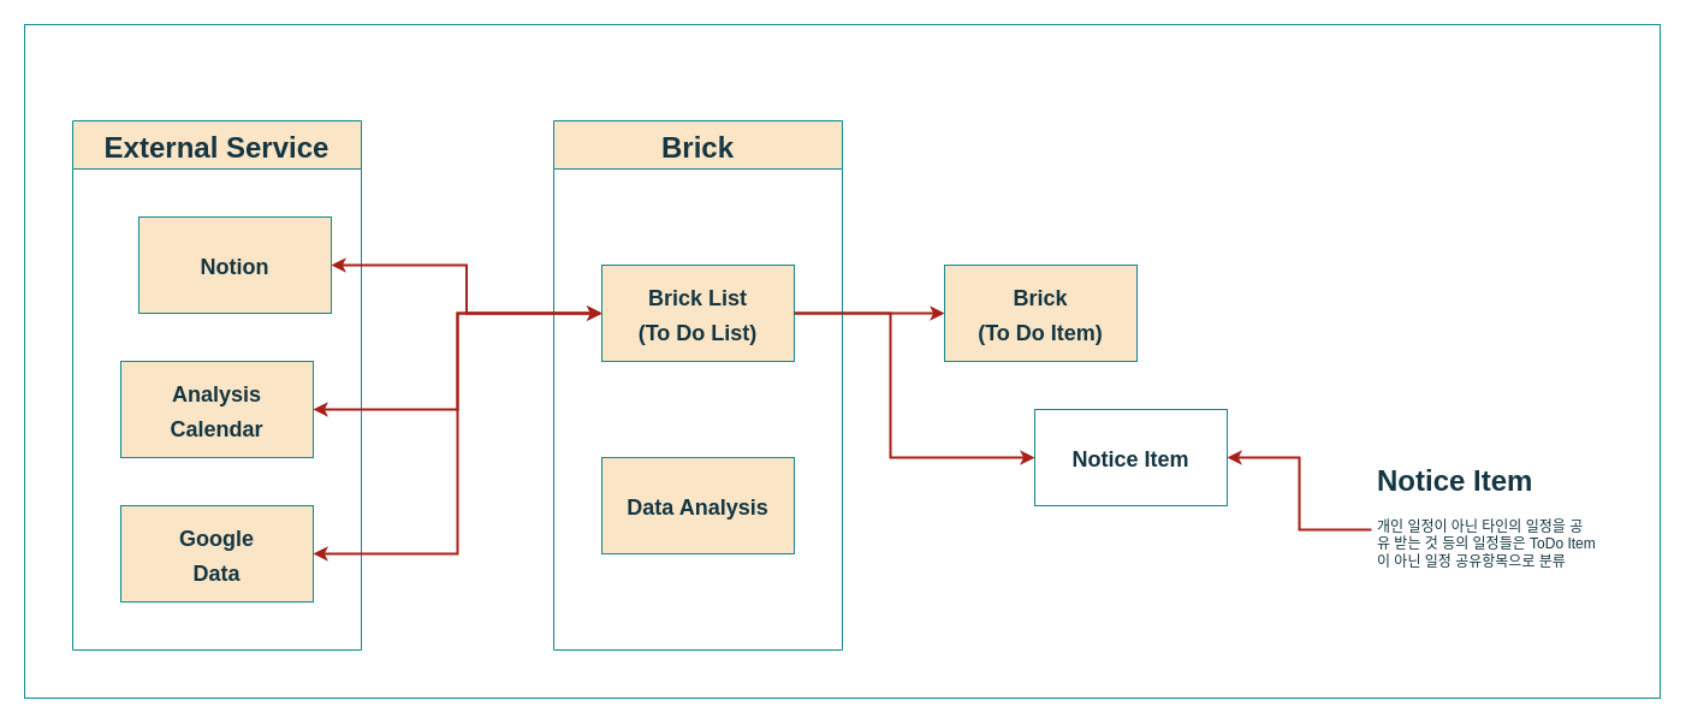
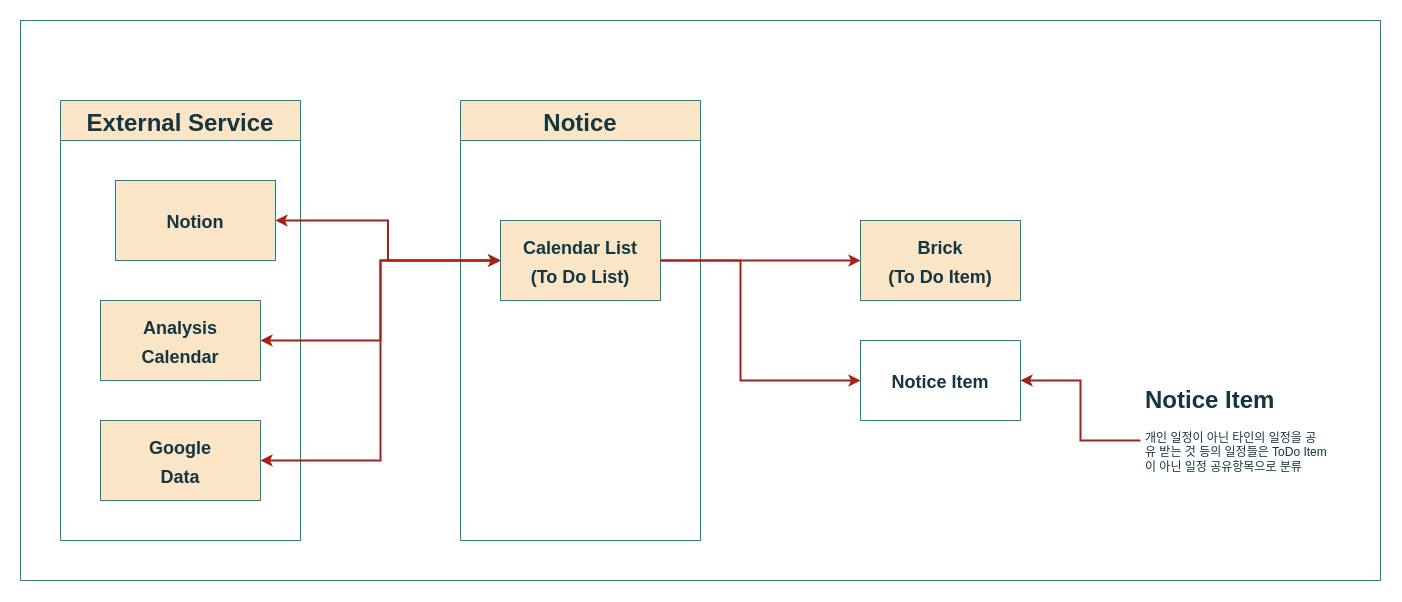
- <mxCell id="3" value="Brick" style="swimlane;fontSize=24;startSize=40;labelBackgroundColor=none;rounded=0;fillColor=#FAE5C7;strokeColor=#0F8B8D;fontColor=#143642;" parent="1" vertex="1"><mxGeometry x="460" y="100" width="240" height="440" as="geometry" /></mxCell>
+ <mxCell id="3" value="Notice" style="swimlane;fontSize=24;startSize=40;labelBackgroundColor=none;rounded=0;fillColor=#FAE5C7;strokeColor=#0F8B8D;fontColor=#143642;" parent="1" vertex="1"><mxGeometry x="460" y="100" width="240" height="440" as="geometry" /></mxCell>
- <mxCell id="4" value="&lt;span style=&quot;font-size: 18px;&quot;&gt;&lt;b&gt;Brick List&lt;br&gt;&lt;/b&gt;&lt;/span&gt;&lt;b&gt;&lt;font style=&quot;font-size: 18px;&quot;&gt;(To Do List)&lt;/font&gt;&lt;/b&gt;&lt;span style=&quot;font-size: 18px;&quot;&gt;&lt;b&gt;&lt;br&gt;&lt;/b&gt;&lt;/span&gt;" style="rounded=0;whiteSpace=wrap;html=1;fontSize=24;labelBackgroundColor=none;fillColor=#FAE5C7;strokeColor=#0F8B8D;fontColor=#143642;" parent="3" vertex="1"><mxGeometry x="40" y="120" width="160" height="80" as="geometry" /></mxCell>
+ <mxCell id="4" value="&lt;span style=&quot;font-size: 18px;&quot;&gt;&lt;b&gt;Calendar List&lt;br&gt;&lt;/b&gt;&lt;/span&gt;&lt;b&gt;&lt;font style=&quot;font-size: 18px;&quot;&gt;(To Do List)&lt;/font&gt;&lt;/b&gt;&lt;span style=&quot;font-size: 18px;&quot;&gt;&lt;b&gt;&lt;br&gt;&lt;/b&gt;&lt;/span&gt;" style="rounded=0;whiteSpace=wrap;html=1;fontSize=24;labelBackgroundColor=none;fillColor=#FAE5C7;strokeColor=#0F8B8D;fontColor=#143642;" parent="3" vertex="1"><mxGeometry x="40" y="120" width="160" height="80" as="geometry" /></mxCell>
- <mxCell id="13" value="&lt;span style=&quot;font-size: 18px;&quot;&gt;&lt;b&gt;Brick&lt;br&gt;(&lt;/b&gt;&lt;/span&gt;&lt;b&gt;&lt;font style=&quot;font-size: 18px;&quot;&gt;To Do Item)&lt;/font&gt;&lt;/b&gt;&lt;span style=&quot;font-size: 18px;&quot;&gt;&lt;b&gt;&lt;br&gt;&lt;/b&gt;&lt;/span&gt;" style="rounded=0;whiteSpace=wrap;html=1;fontSize=24;labelBackgroundColor=none;fillColor=#FAE5C7;strokeColor=#0F8B8D;fontColor=#143642;" parent="1" vertex="1"><mxGeometry x="785" y="220" width="160" height="80" as="geometry" /></mxCell>
+ <mxCell id="13" value="&lt;span style=&quot;font-size: 18px;&quot;&gt;&lt;b&gt;Brick&lt;br&gt;(&lt;/b&gt;&lt;/span&gt;&lt;b&gt;&lt;font style=&quot;font-size: 18px;&quot;&gt;To Do Item)&lt;/font&gt;&lt;/b&gt;&lt;span style=&quot;font-size: 18px;&quot;&gt;&lt;b&gt;&lt;br&gt;&lt;/b&gt;&lt;/span&gt;" style="rounded=0;whiteSpace=wrap;html=1;fontSize=24;labelBackgroundColor=none;fillColor=#FAE5C7;strokeColor=#0F8B8D;fontColor=#143642;" parent="1" vertex="1"><mxGeometry x="860" y="220" width="160" height="80" as="geometry" /></mxCell>
- <mxCell id="5" value="&lt;b&gt;&lt;font style=&quot;font-size: 18px;&quot;&gt;Data Analysis&lt;/font&gt;&lt;/b&gt;" style="rounded=0;whiteSpace=wrap;html=1;fontSize=24;labelBackgroundColor=none;fillColor=#FAE5C7;strokeColor=#0F8B8D;fontColor=#143642;" parent="3" vertex="1"><mxGeometry x="40" y="280" width="160" height="80" as="geometry" /></mxCell>
